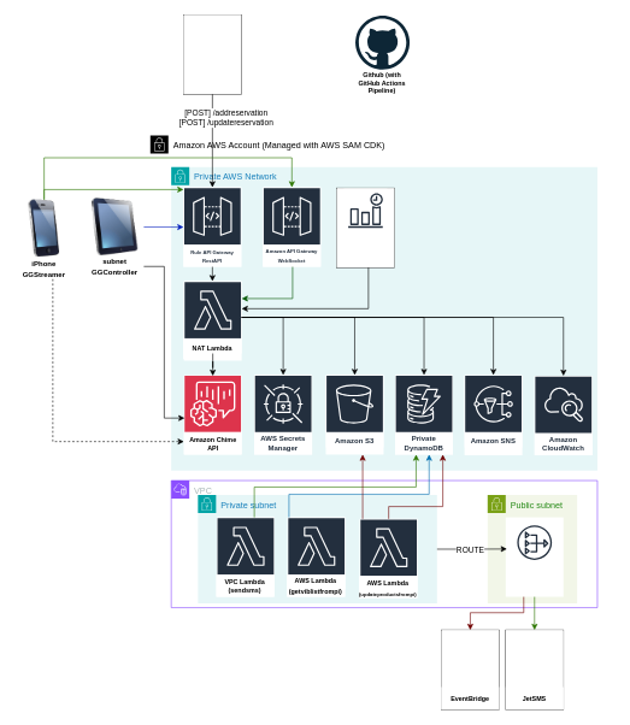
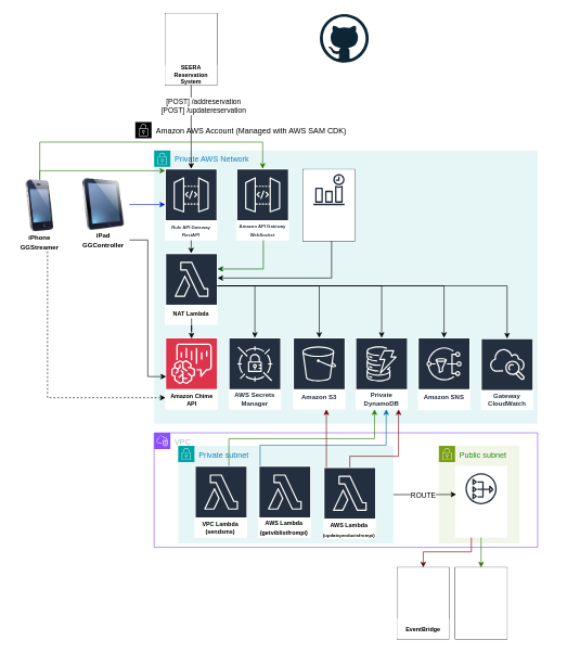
+ <mxCell id="83" value="&lt;span&gt;&lt;span&gt;SEERA Reservation System&lt;/span&gt;&lt;/span&gt;" style="rounded=0;whiteSpace=wrap;html=1;fillColor=default;strokeWidth=1;strokeColor=none;fontColor=light-dark(default, #ff0000);labelBackgroundColor=none;fontSize=9;fontStyle=1" parent="81" vertex="1"><mxGeometry y="79" width="80" height="31" as="geometry" /></mxCell>
- <mxCell id="96" value="&lt;span&gt;&lt;span&gt;Github (with GitHub Actions Pipeline)&lt;/span&gt;&lt;/span&gt;" style="rounded=0;whiteSpace=wrap;html=1;fillColor=default;strokeWidth=1;strokeColor=none;fontColor=light-dark(default, #ff0000);labelBackgroundColor=none;fontSize=9;fontStyle=1" parent="94" vertex="1"><mxGeometry y="79" width="80" height="31" as="geometry" /></mxCell>
- <mxCell id="76" value="&lt;span style=&quot;font-size: 10px;&quot;&gt;&lt;b&gt;subnet&lt;/b&gt;&lt;/span&gt;&lt;br&gt;&lt;div&gt;&lt;span style=&quot;font-size: 10px;&quot;&gt;&lt;b&gt;GGController&lt;/b&gt;&lt;/span&gt;&lt;/div&gt;" style="rounded=0;whiteSpace=wrap;html=1;fillColor=default;strokeWidth=1;strokeColor=none;fontColor=light-dark(default, #ff0000);labelBackgroundColor=none;" parent="73" vertex="1"><mxGeometry y="79" width="80" height="31" as="geometry" /></mxCell>
+ <mxCell id="76" value="&lt;span style=&quot;font-size: 10px;&quot;&gt;&lt;b&gt;iPad&lt;/b&gt;&lt;/span&gt;&lt;br&gt;&lt;div&gt;&lt;span style=&quot;font-size: 10px;&quot;&gt;&lt;b&gt;GGController&lt;/b&gt;&lt;/span&gt;&lt;/div&gt;" style="rounded=0;whiteSpace=wrap;html=1;fillColor=default;strokeWidth=1;strokeColor=none;fontColor=light-dark(default, #ff0000);labelBackgroundColor=none;" parent="73" vertex="1"><mxGeometry y="79" width="80" height="31" as="geometry" /></mxCell>
- <mxCell id="25" value="Amazon CloudWatch" style="sketch=0;outlineConnect=0;fontColor=#232F3E;gradientColor=none;strokeColor=#ffffff;fillColor=#232F3E;dashed=0;verticalLabelPosition=middle;verticalAlign=bottom;align=center;html=1;whiteSpace=wrap;fontSize=10;fontStyle=1;spacing=3;shape=mxgraph.aws4.productIcon;prIcon=mxgraph.aws4.cloudwatch;" parent="23" vertex="1"><mxGeometry width="80" height="110" as="geometry" /></mxCell>
+ <mxCell id="25" value="Gateway CloudWatch" style="sketch=0;outlineConnect=0;fontColor=#232F3E;gradientColor=none;strokeColor=#ffffff;fillColor=#232F3E;dashed=0;verticalLabelPosition=middle;verticalAlign=bottom;align=center;html=1;whiteSpace=wrap;fontSize=10;fontStyle=1;spacing=3;shape=mxgraph.aws4.productIcon;prIcon=mxgraph.aws4.cloudwatch;" parent="23" vertex="1"><mxGeometry width="80" height="110" as="geometry" /></mxCell>
- <mxCell id="88" value="&lt;span&gt;&lt;span&gt;JetSMS&lt;/span&gt;&lt;/span&gt;" style="rounded=0;whiteSpace=wrap;html=1;fillColor=default;strokeWidth=1;strokeColor=none;fontColor=light-dark(default, #ff0000);labelBackgroundColor=none;fontSize=9;fontStyle=1" parent="86" vertex="1"><mxGeometry y="79" width="80" height="31" as="geometry" /></mxCell>
